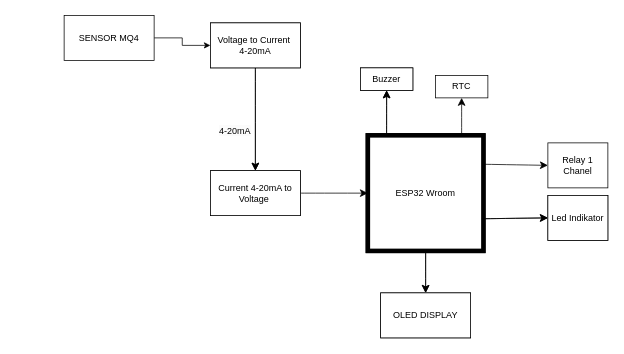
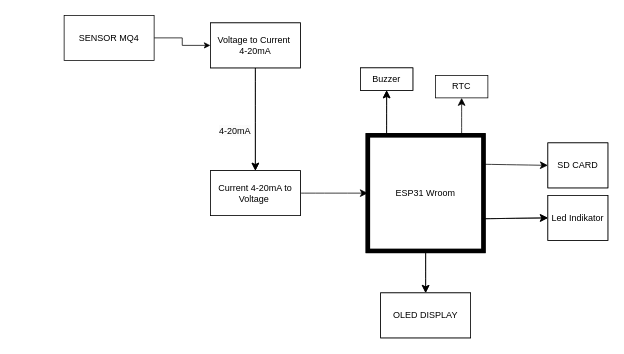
+ <mxCell id="31" value="SD CARD" style="rounded=0;whiteSpace=wrap;html=1;" parent="1" vertex="1"><mxGeometry x="730" y="190" width="80" height="60" as="geometry" /></mxCell>
- <mxCell id="25" value="ESP32 Wroom" style="whiteSpace=wrap;html=1;aspect=fixed;rounded=0;shadow=0;glass=0;strokeWidth=6;" parent="1" vertex="1"><mxGeometry x="490" y="180" width="154" height="154" as="geometry" /></mxCell>
+ <mxCell id="25" value="ESP31 Wroom" style="whiteSpace=wrap;html=1;aspect=fixed;rounded=0;shadow=0;glass=0;strokeWidth=6;" parent="1" vertex="1"><mxGeometry x="490" y="180" width="154" height="154" as="geometry" /></mxCell>
